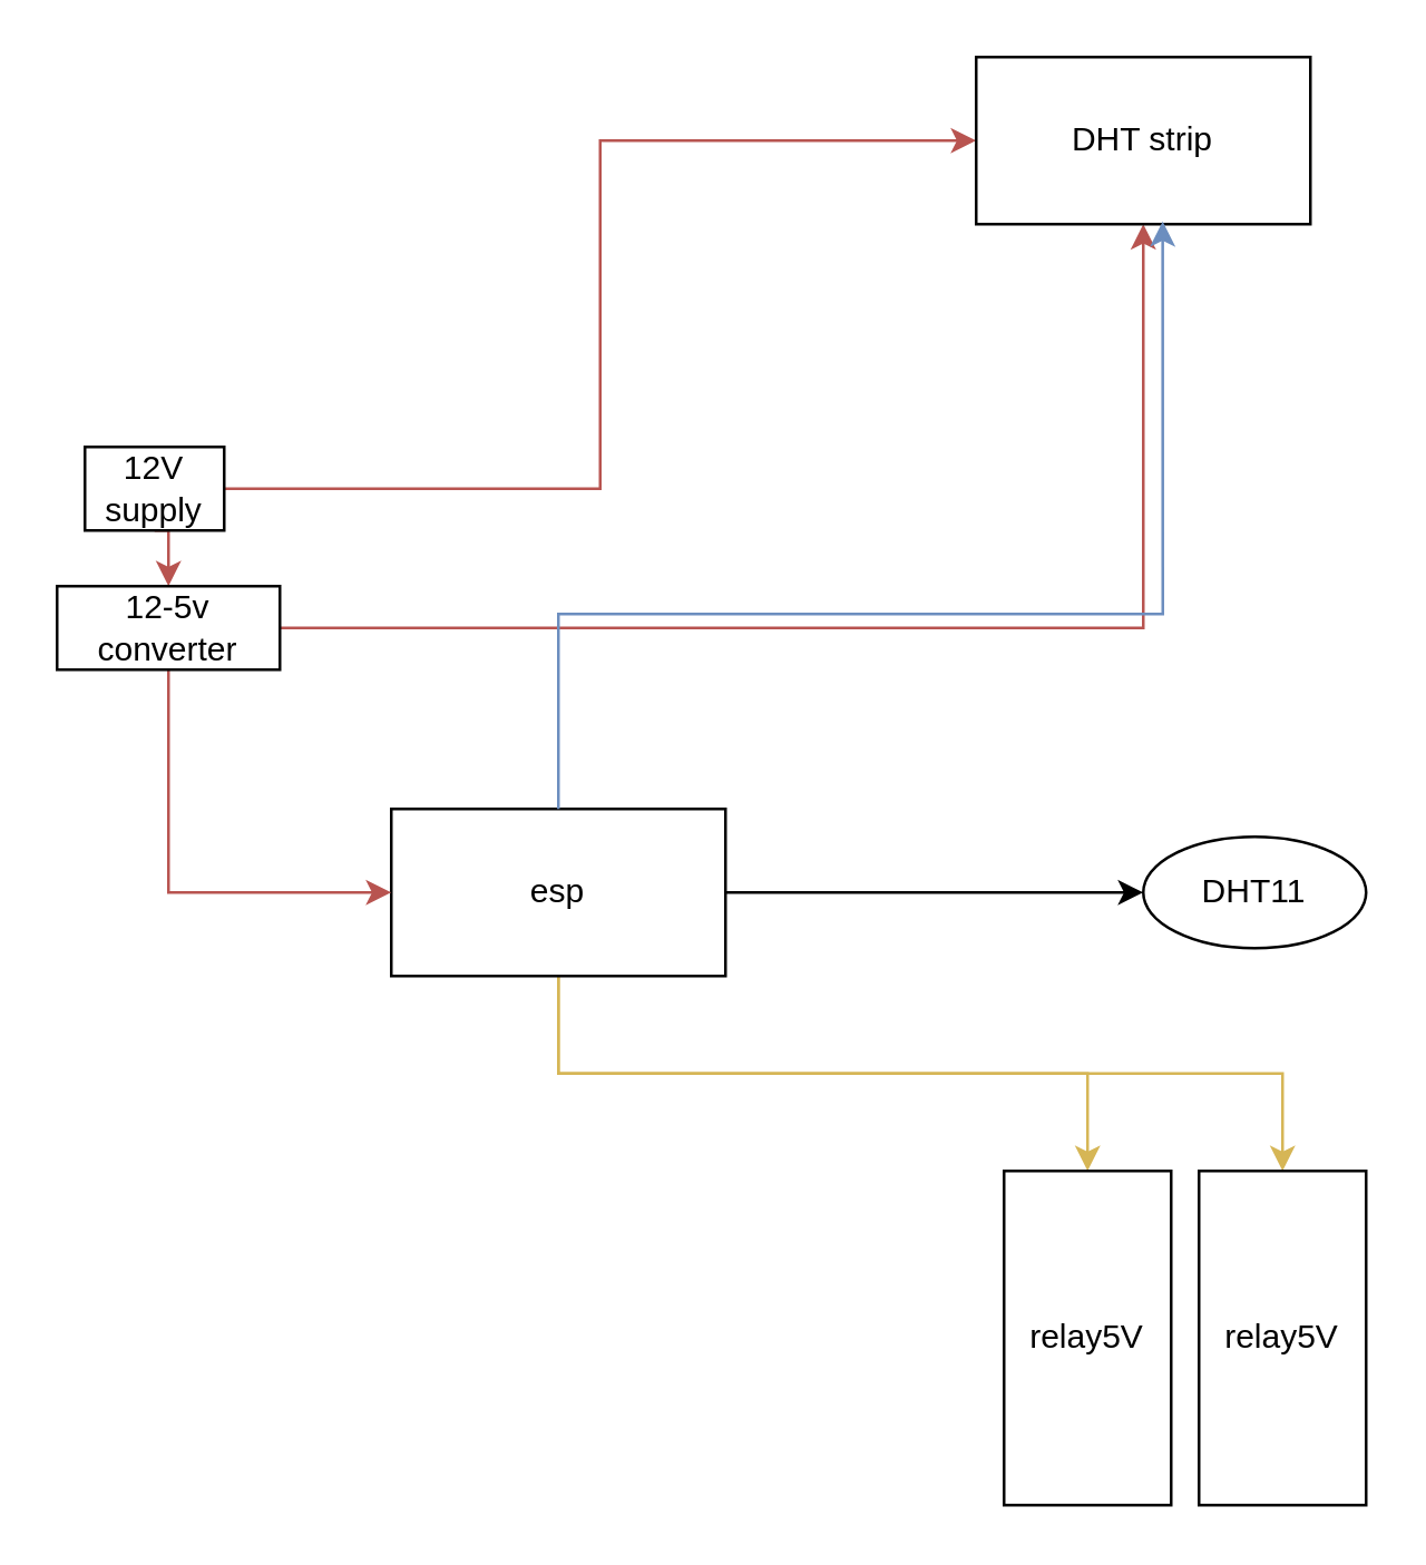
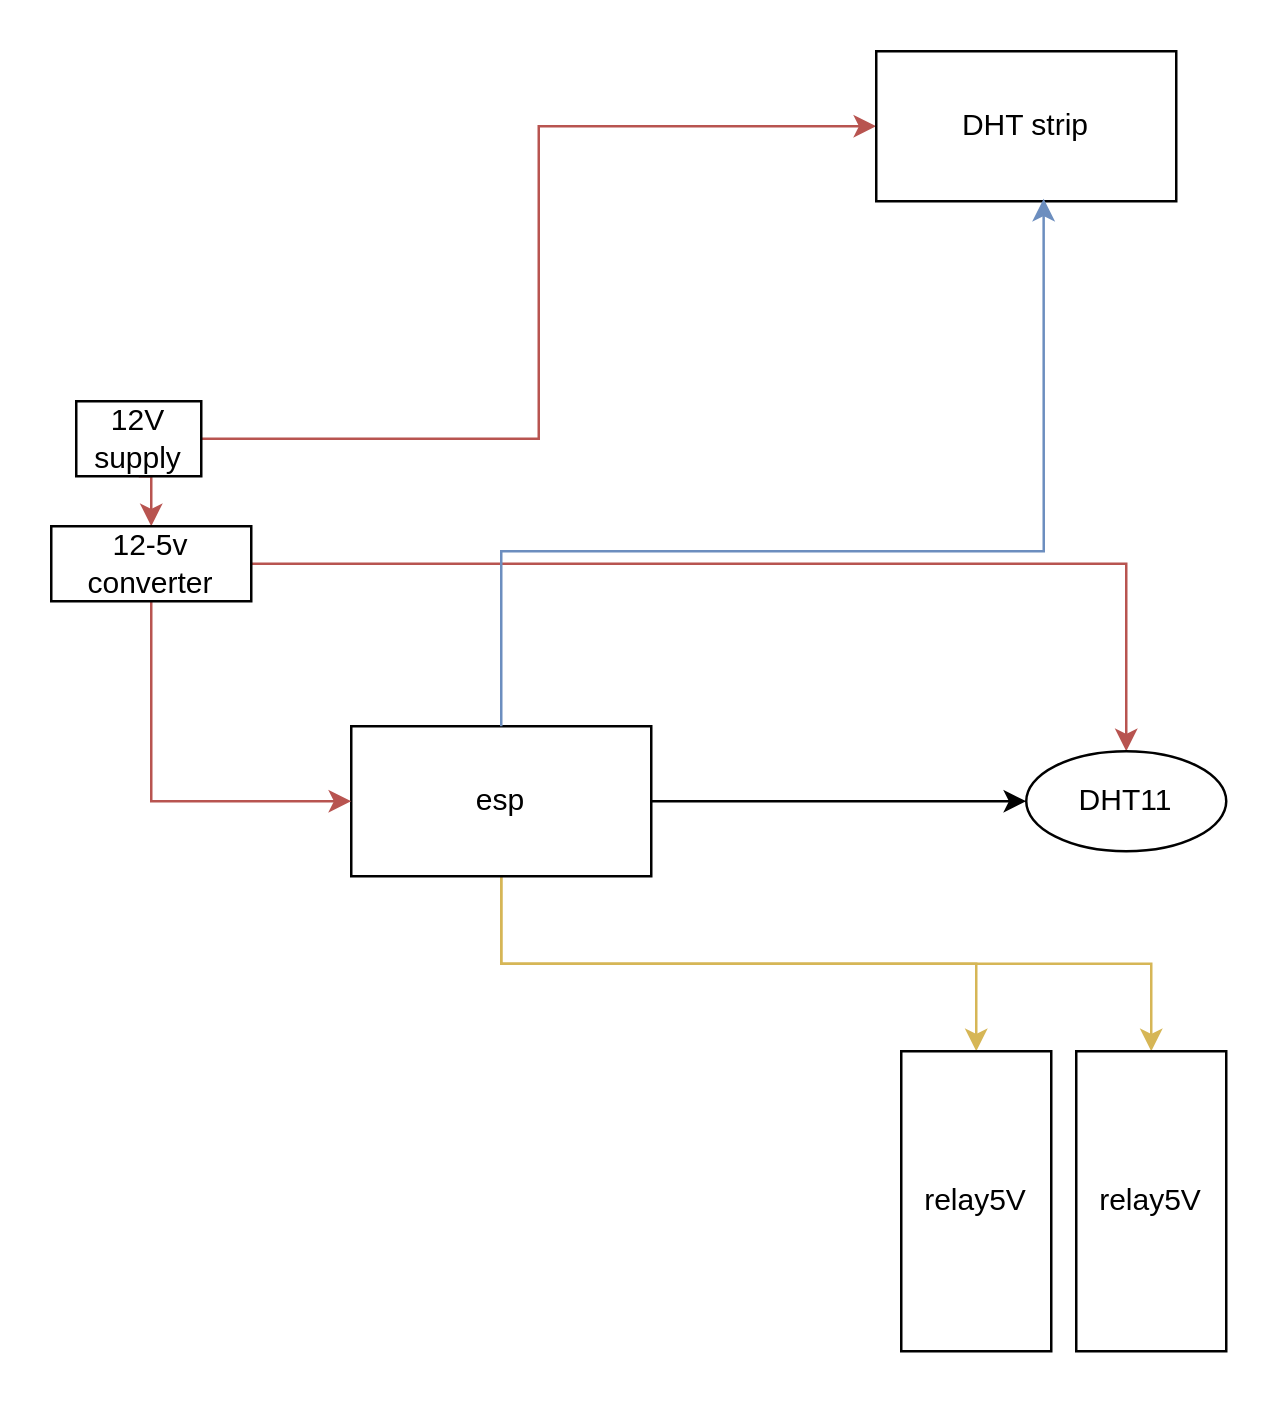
- <mxCell id="10" style="edgeStyle=orthogonalEdgeStyle;rounded=0;orthogonalLoop=1;jettySize=auto;html=1;exitX=1;exitY=0.5;exitDx=0;exitDy=0;fillColor=#f8cecc;strokeColor=#b85450;" edge="1" parent="1" source="11" target="12"><mxGeometry relative="1" as="geometry" /></mxCell>
+ <mxCell id="10" style="edgeStyle=orthogonalEdgeStyle;rounded=0;orthogonalLoop=1;jettySize=auto;html=1;exitX=1;exitY=0.5;exitDx=0;exitDy=0;entryX=0.5;entryY=0;entryDx=0;entryDy=0;fillColor=#f8cecc;strokeColor=#b85450;" edge="1" parent="1" source="11" target="16"><mxGeometry relative="1" as="geometry" /></mxCell>
